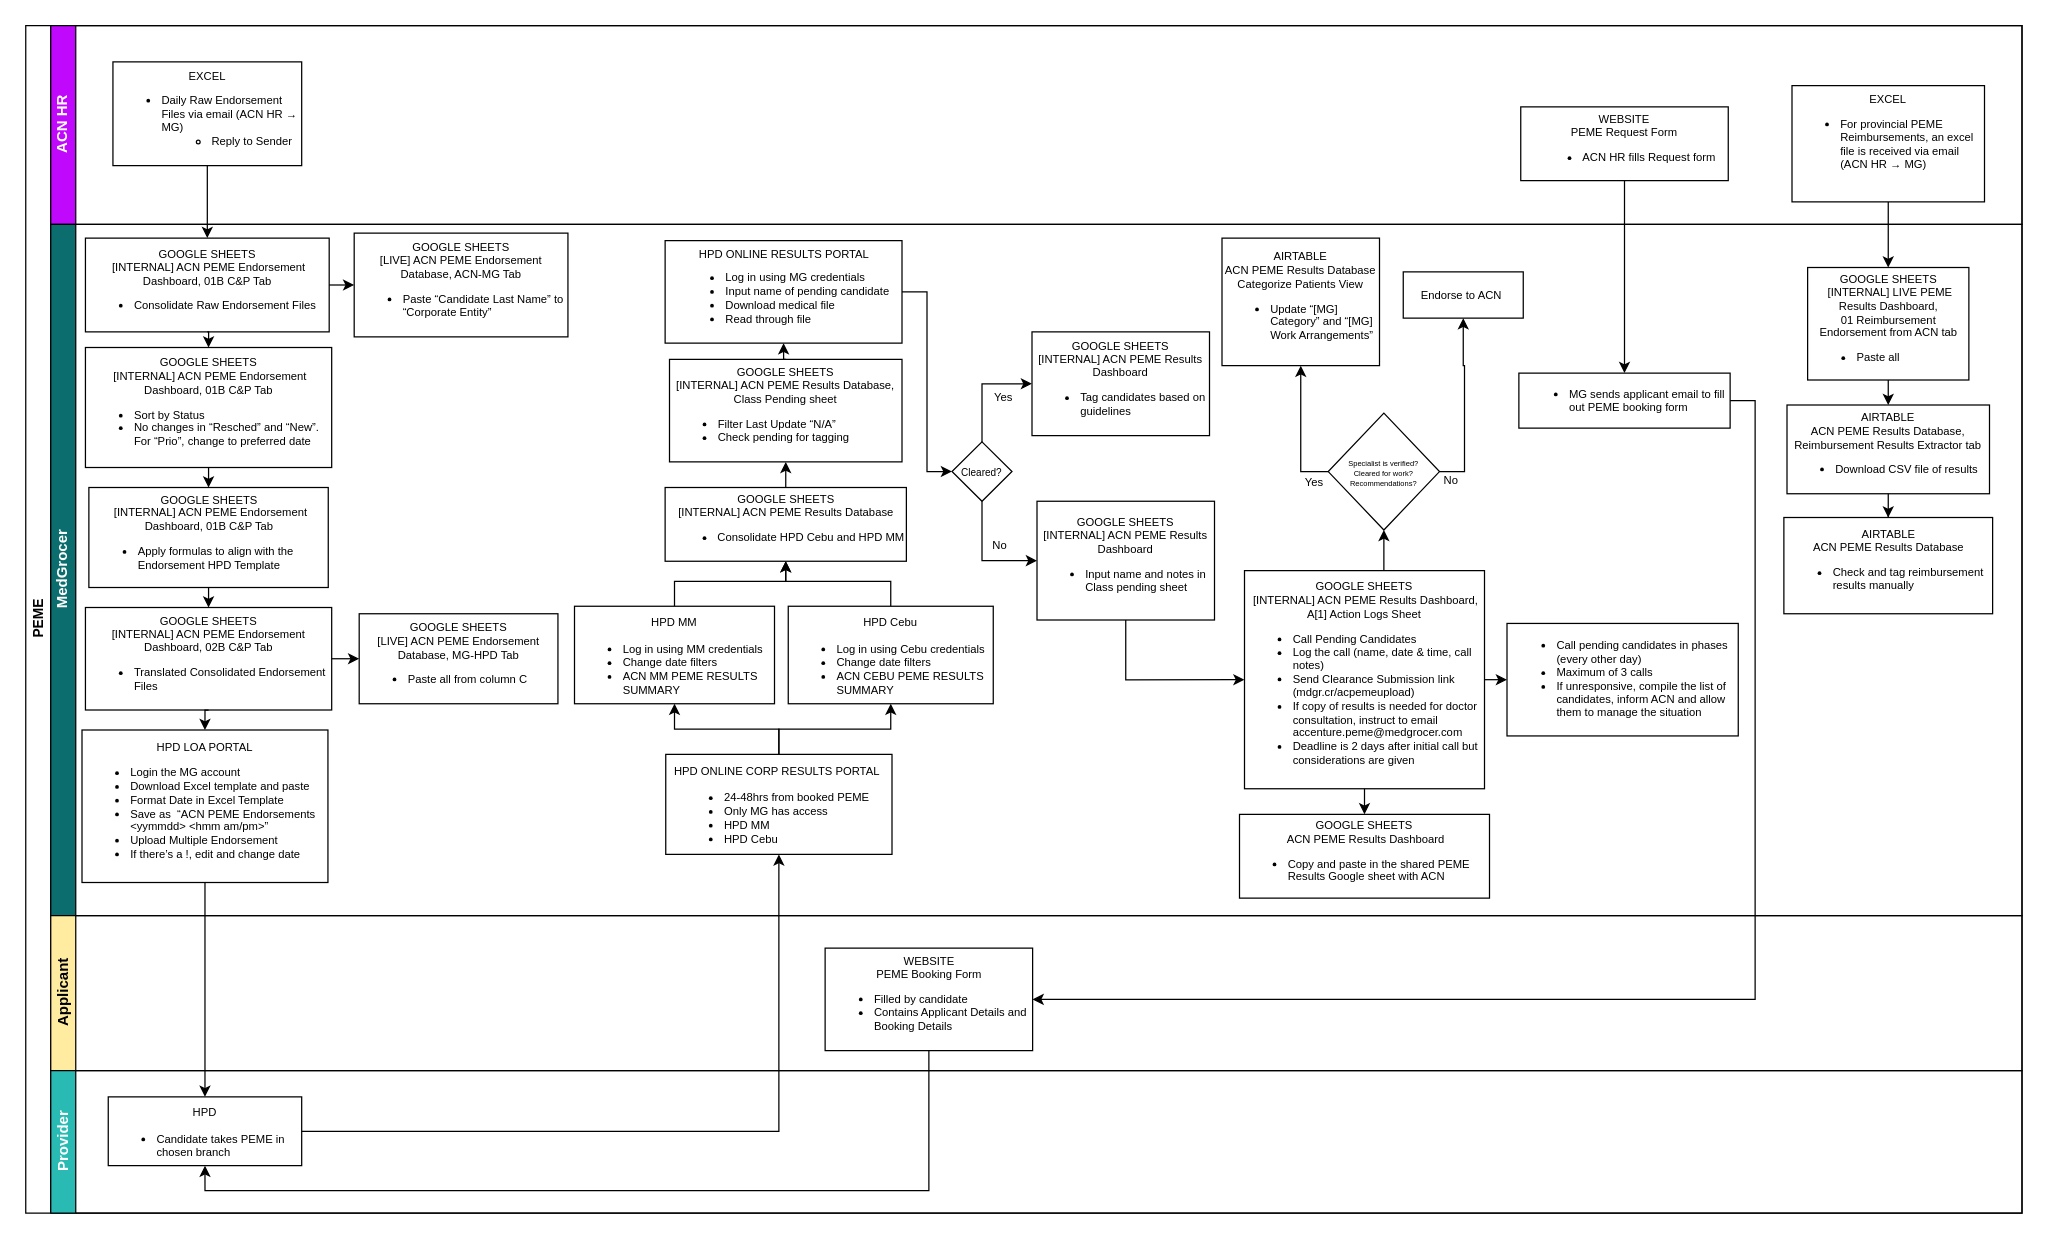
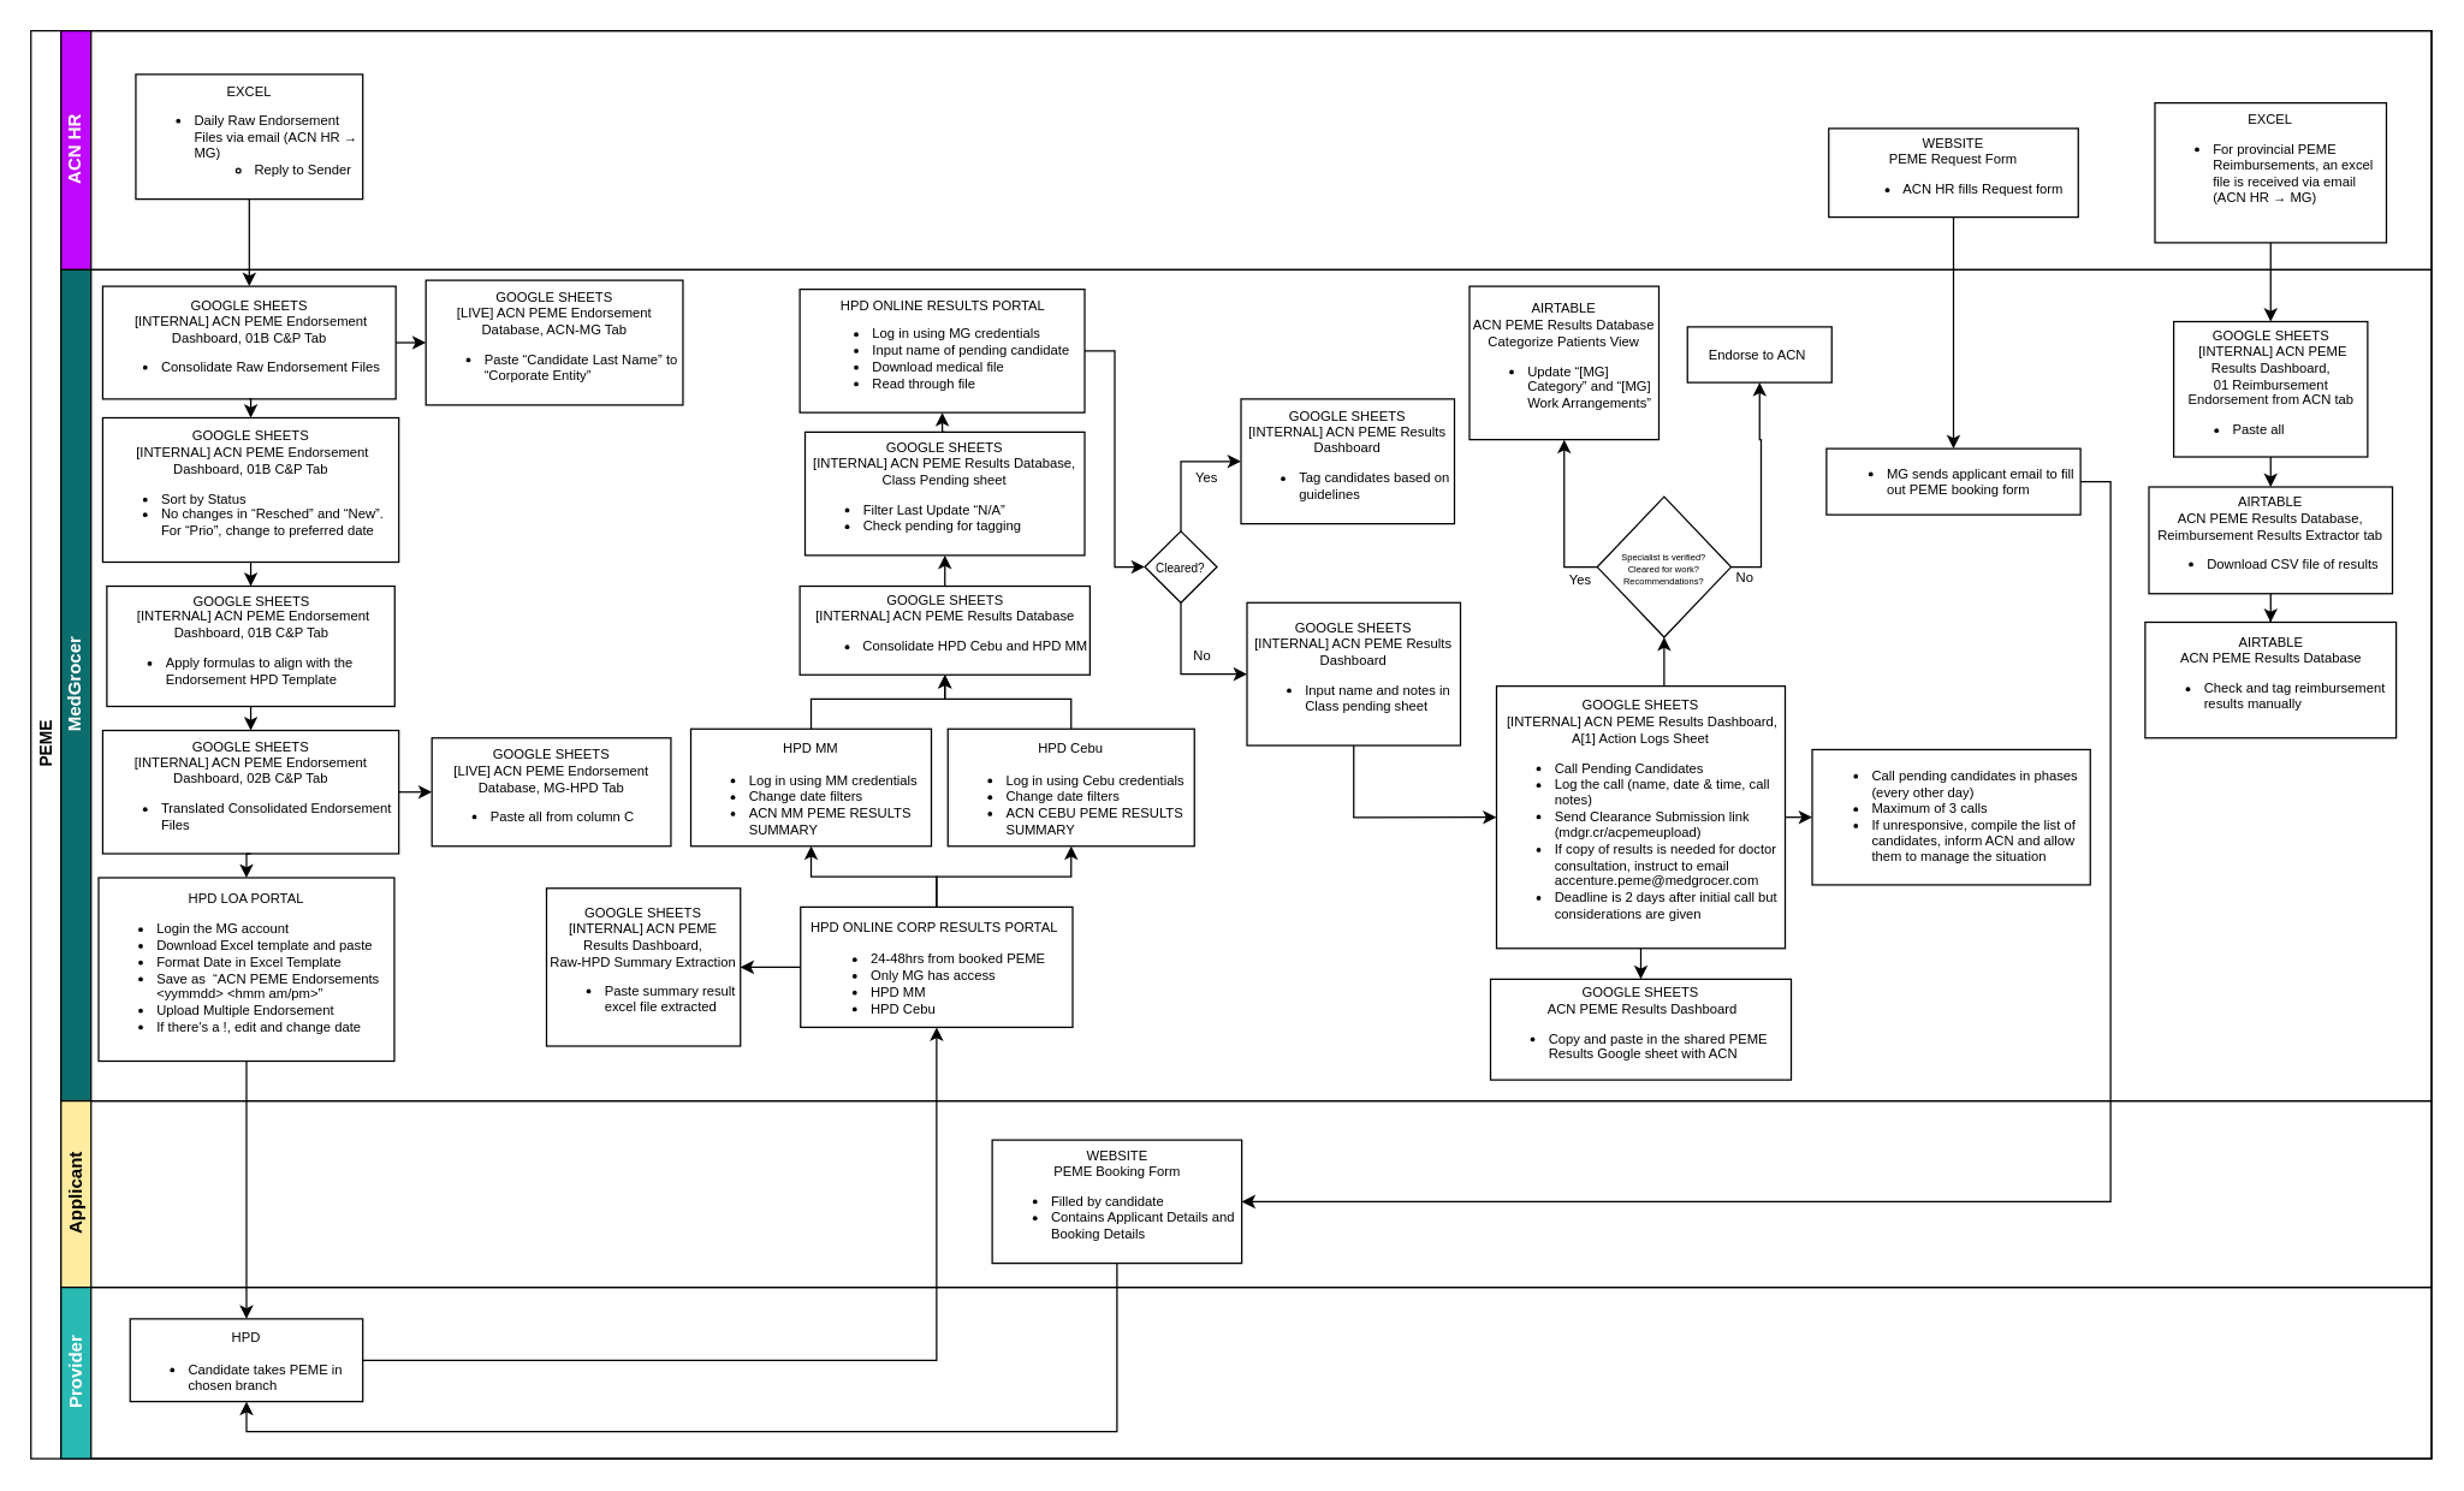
- <mxCell id="48" value="&lt;div style=&quot;font-size: 9px;&quot;&gt;&lt;div style=&quot;font-size: 9px;&quot;&gt;&lt;div style=&quot;font-size: 9px;&quot;&gt;GOOGLE SHEETS&lt;/div&gt;&lt;div style=&quot;font-size: 9px;&quot;&gt;&amp;nbsp;[INTERNAL] LIVE PEME Results Dashboard,&lt;/div&gt;&lt;div style=&quot;font-size: 9px;&quot;&gt;01 Reimbursement Endorsement from ACN tab&lt;/div&gt;&lt;div style=&quot;font-size: 9px;&quot;&gt;&lt;ul style=&quot;font-size: 9px;&quot;&gt;&lt;li style=&quot;text-align: left; font-size: 9px;&quot;&gt;Paste all&lt;/li&gt;&lt;/ul&gt;&lt;/div&gt;&lt;/div&gt;&lt;/div&gt;" style="rounded=0;whiteSpace=wrap;html=1;fontFamily=Helvetica;fontSize=9;spacing=0;" parent="7" vertex="1"><mxGeometry x="1405.5" y="34.5" width="129" height="90" as="geometry" /></mxCell>
+ <mxCell id="48" value="&lt;div style=&quot;font-size: 9px;&quot;&gt;&lt;div style=&quot;font-size: 9px;&quot;&gt;&lt;div style=&quot;font-size: 9px;&quot;&gt;GOOGLE SHEETS&lt;/div&gt;&lt;div style=&quot;font-size: 9px;&quot;&gt;&amp;nbsp;[INTERNAL] ACN PEME Results Dashboard,&lt;/div&gt;&lt;div style=&quot;font-size: 9px;&quot;&gt;01 Reimbursement Endorsement from ACN tab&lt;/div&gt;&lt;div style=&quot;font-size: 9px;&quot;&gt;&lt;ul style=&quot;font-size: 9px;&quot;&gt;&lt;li style=&quot;text-align: left; font-size: 9px;&quot;&gt;Paste all&lt;/li&gt;&lt;/ul&gt;&lt;/div&gt;&lt;/div&gt;&lt;/div&gt;" style="rounded=0;whiteSpace=wrap;html=1;fontFamily=Helvetica;fontSize=9;spacing=0;" parent="7" vertex="1"><mxGeometry x="1405.5" y="34.5" width="129" height="90" as="geometry" /></mxCell>
+ <mxCell id="35" value="&lt;div style=&quot;font-size: 9px;&quot;&gt;&lt;div style=&quot;font-size: 9px;&quot;&gt;&lt;div style=&quot;font-size: 9px;&quot;&gt;GOOGLE SHEETS&lt;/div&gt;&lt;div style=&quot;font-size: 9px;&quot;&gt;[INTERNAL] ACN PEME Results Dashboard,&lt;/div&gt;&lt;div style=&quot;font-size: 9px;&quot;&gt;Raw-HPD Summary Extraction&lt;/div&gt;&lt;div style=&quot;font-size: 9px;&quot;&gt;&lt;ul style=&quot;font-size: 9px;&quot;&gt;&lt;li style=&quot;text-align: left; font-size: 9px;&quot;&gt;Paste summary result excel file extracted&amp;nbsp;&lt;/li&gt;&lt;/ul&gt;&lt;/div&gt;&lt;/div&gt;&lt;/div&gt;" style="rounded=0;whiteSpace=wrap;html=1;fontFamily=Helvetica;fontSize=9;spacing=0;" parent="7" vertex="1"><mxGeometry x="323" y="411.5" width="129" height="105" as="geometry" /></mxCell>
+ <mxCell id="31" style="edgeStyle=orthogonalEdgeStyle;rounded=0;orthogonalLoop=1;jettySize=auto;html=1;exitX=0;exitY=0.5;exitDx=0;exitDy=0;entryX=1;entryY=0.5;entryDx=0;entryDy=0;" parent="7" source="34" target="35" edge="1"><mxGeometry relative="1" as="geometry" /></mxCell>
